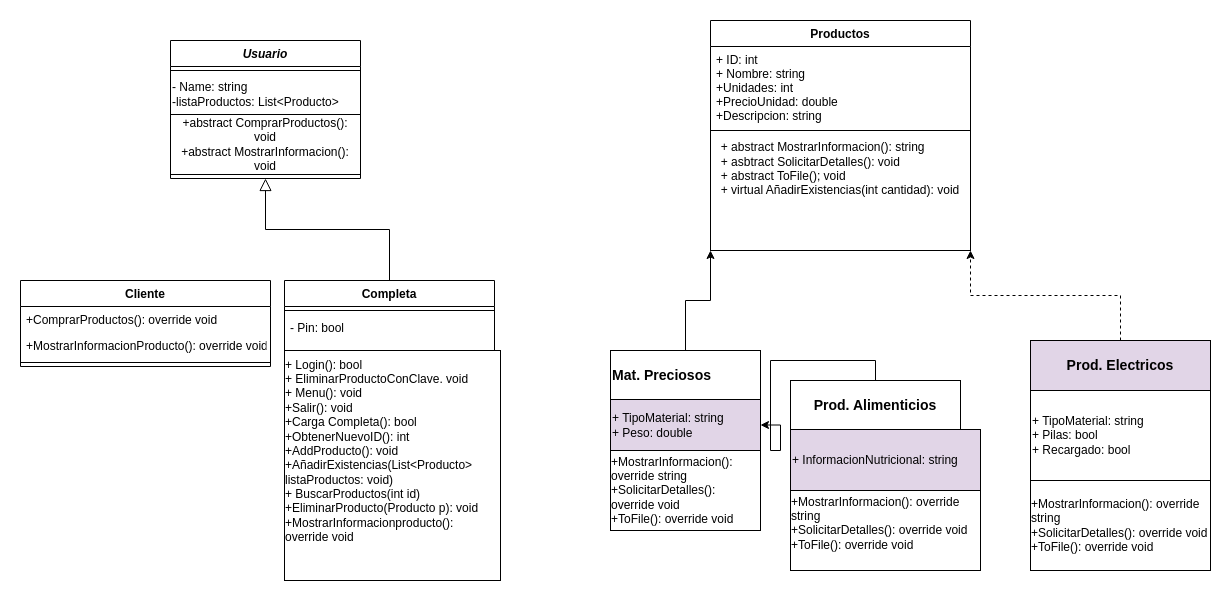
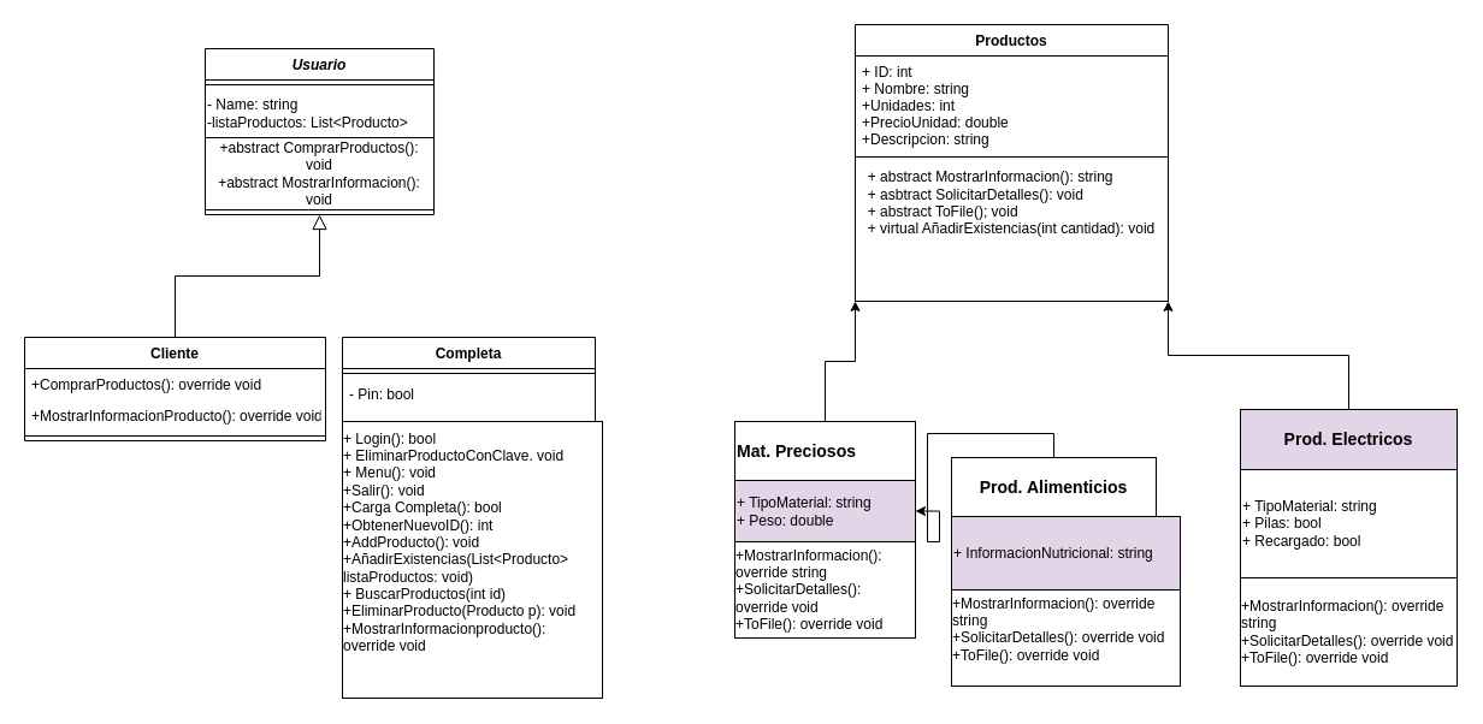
+ <mxCell id="10" value="" style="endArrow=block;endSize=10;endFill=0;shadow=0;strokeWidth=1;rounded=0;curved=0;edgeStyle=elbowEdgeStyle;elbow=vertical;" parent="1" source="6" target="2" edge="1"><mxGeometry width="160" relative="1" as="geometry"><mxPoint x="150" y="123" as="sourcePoint" /><mxPoint x="150" y="123" as="targetPoint" /></mxGeometry></mxCell>
- <mxCell id="14" value="" style="endArrow=block;endSize=10;endFill=0;shadow=0;strokeWidth=1;rounded=0;curved=0;edgeStyle=elbowEdgeStyle;elbow=vertical;" parent="1" source="11" target="2" edge="1"><mxGeometry width="160" relative="1" as="geometry"><mxPoint x="160" y="293" as="sourcePoint" /><mxPoint x="260" y="191" as="targetPoint" /></mxGeometry></mxCell>
- <mxCell id="24" style="edgeStyle=orthogonalEdgeStyle;rounded=0;orthogonalLoop=1;jettySize=auto;html=1;exitX=0.5;exitY=0;exitDx=0;exitDy=0;entryX=1;entryY=1;entryDx=0;entryDy=0;dashed=1;" parent="1" source="25" target="15" edge="1"><mxGeometry relative="1" as="geometry" /></mxCell>
+ <mxCell id="24" style="edgeStyle=orthogonalEdgeStyle;rounded=0;orthogonalLoop=1;jettySize=auto;html=1;exitX=0.5;exitY=0;exitDx=0;exitDy=0;entryX=1;entryY=1;entryDx=0;entryDy=0;" parent="1" source="25" target="15" edge="1"><mxGeometry relative="1" as="geometry" /></mxCell>
